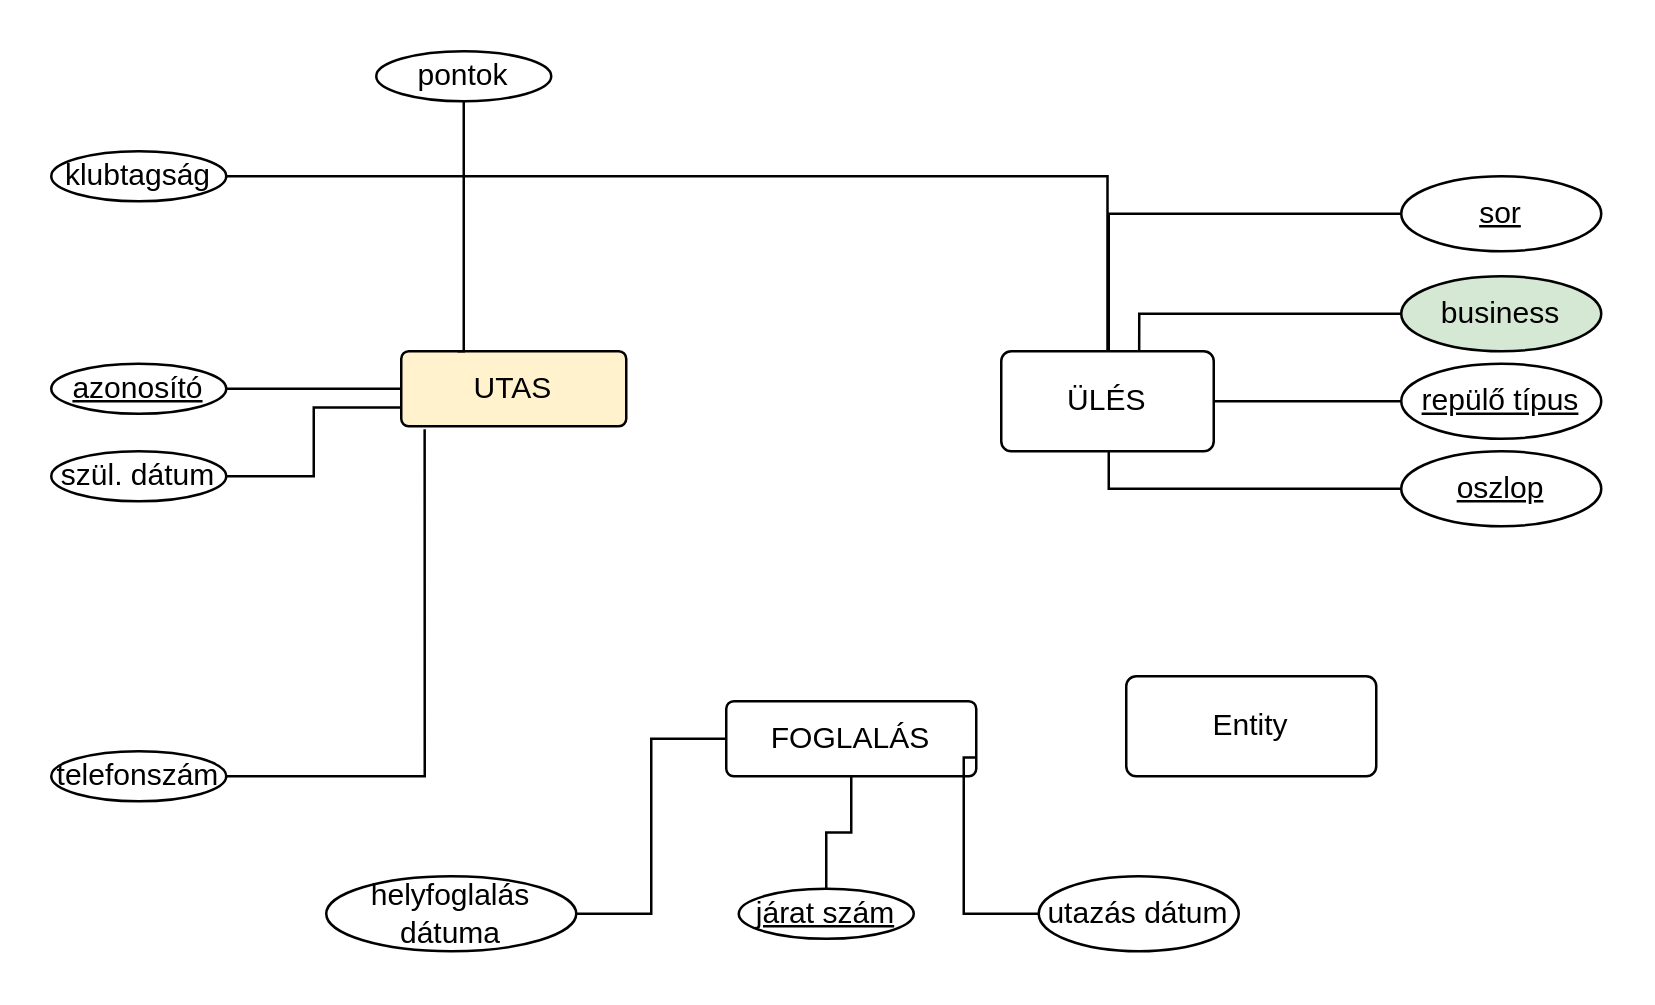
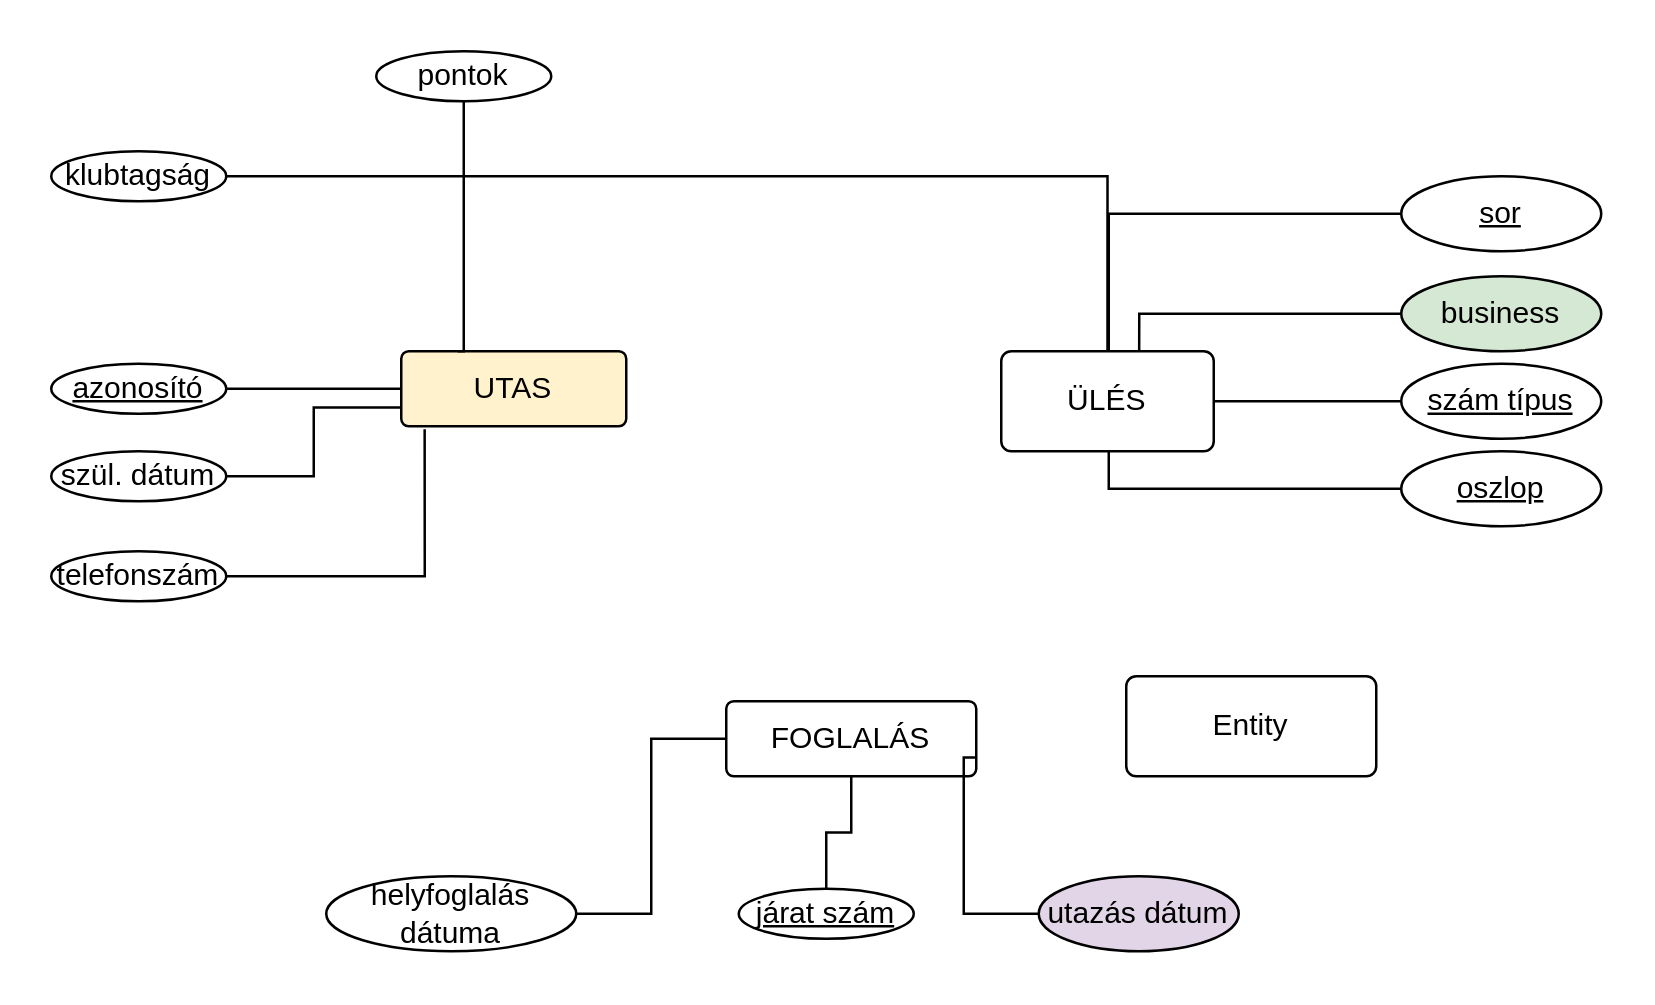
- <mxCell id="16" value="&lt;u&gt;repülő típus&lt;/u&gt;" style="ellipse;whiteSpace=wrap;html=1;" vertex="1" parent="1"><mxGeometry x="560" y="145" width="80" height="30" as="geometry" /></mxCell>
+ <mxCell id="16" value="&lt;u&gt;szám típus&lt;/u&gt;" style="ellipse;whiteSpace=wrap;html=1;" vertex="1" parent="1"><mxGeometry x="560" y="145" width="80" height="30" as="geometry" /></mxCell>
- <mxCell id="9" value="telefonszám" style="ellipse;whiteSpace=wrap;html=1;" vertex="1" parent="1"><mxGeometry x="20" y="300" width="70" height="20" as="geometry" /></mxCell>
+ <mxCell id="9" value="telefonszám" style="ellipse;whiteSpace=wrap;html=1;" vertex="1" parent="1"><mxGeometry x="20" y="220" width="70" height="20" as="geometry" /></mxCell>
- <mxCell id="29" value="utazás dátum" style="ellipse;whiteSpace=wrap;html=1;" vertex="1" parent="1"><mxGeometry x="415" y="350" width="80" height="30" as="geometry" /></mxCell>
+ <mxCell id="29" value="utazás dátum" style="ellipse;whiteSpace=wrap;html=1;fillColor=#e1d5e7;" vertex="1" parent="1"><mxGeometry x="415" y="350" width="80" height="30" as="geometry" /></mxCell>
